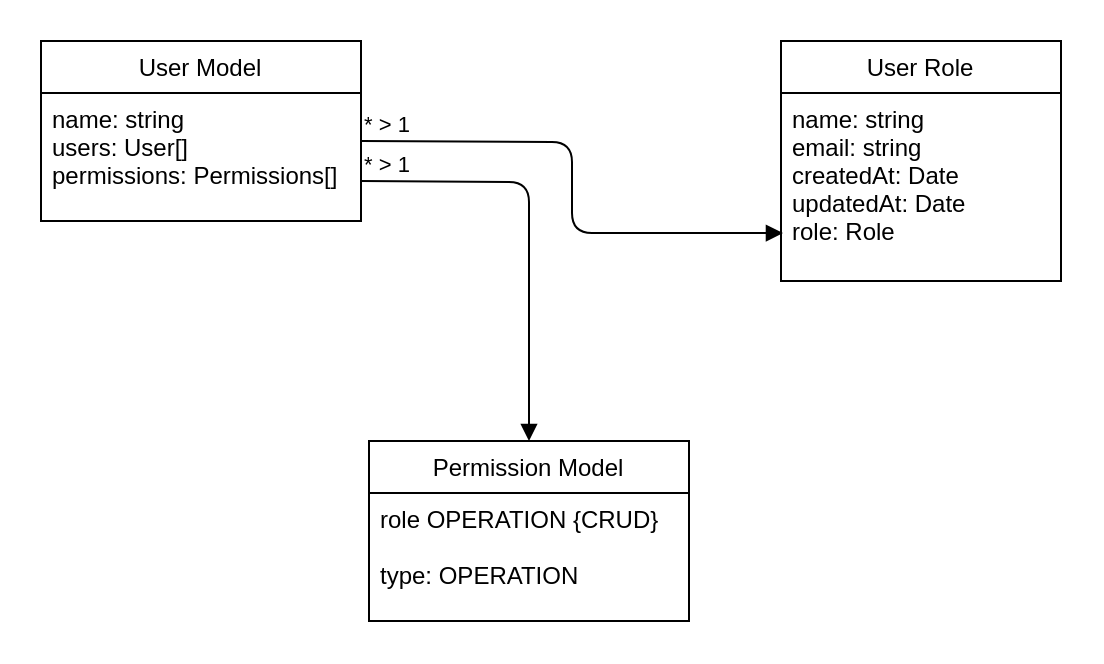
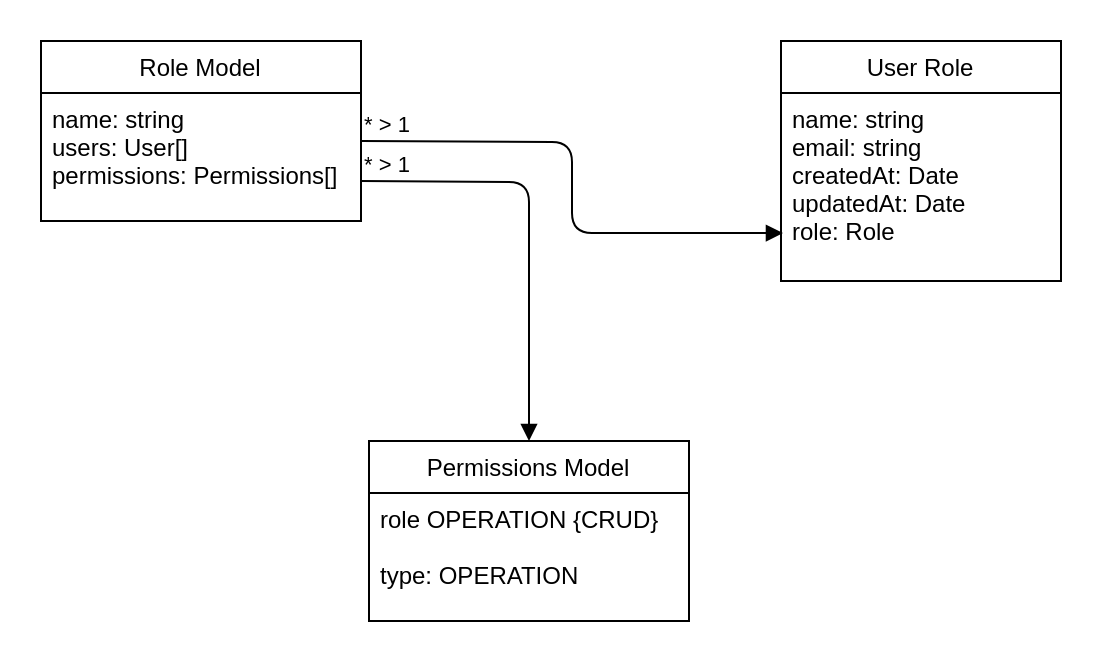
- <mxCell id="4" value="User Model" style="swimlane;fontStyle=0;childLayout=stackLayout;horizontal=1;startSize=26;fillColor=none;horizontalStack=0;resizeParent=1;resizeParentMax=0;resizeLast=0;collapsible=1;marginBottom=0;" vertex="1" parent="1"><mxGeometry x="20" y="20" width="160" height="90" as="geometry" /></mxCell>
+ <mxCell id="4" value="Role Model" style="swimlane;fontStyle=0;childLayout=stackLayout;horizontal=1;startSize=26;fillColor=none;horizontalStack=0;resizeParent=1;resizeParentMax=0;resizeLast=0;collapsible=1;marginBottom=0;" vertex="1" parent="1"><mxGeometry x="20" y="20" width="160" height="90" as="geometry" /></mxCell>
- <mxCell id="6" value="Permission Model" style="swimlane;fontStyle=0;childLayout=stackLayout;horizontal=1;startSize=26;fillColor=none;horizontalStack=0;resizeParent=1;resizeParentMax=0;resizeLast=0;collapsible=1;marginBottom=0;" vertex="1" parent="1"><mxGeometry x="184" y="220" width="160" height="90" as="geometry" /></mxCell>
+ <mxCell id="6" value="Permissions Model" style="swimlane;fontStyle=0;childLayout=stackLayout;horizontal=1;startSize=26;fillColor=none;horizontalStack=0;resizeParent=1;resizeParentMax=0;resizeLast=0;collapsible=1;marginBottom=0;" vertex="1" parent="1"><mxGeometry x="184" y="220" width="160" height="90" as="geometry" /></mxCell>
